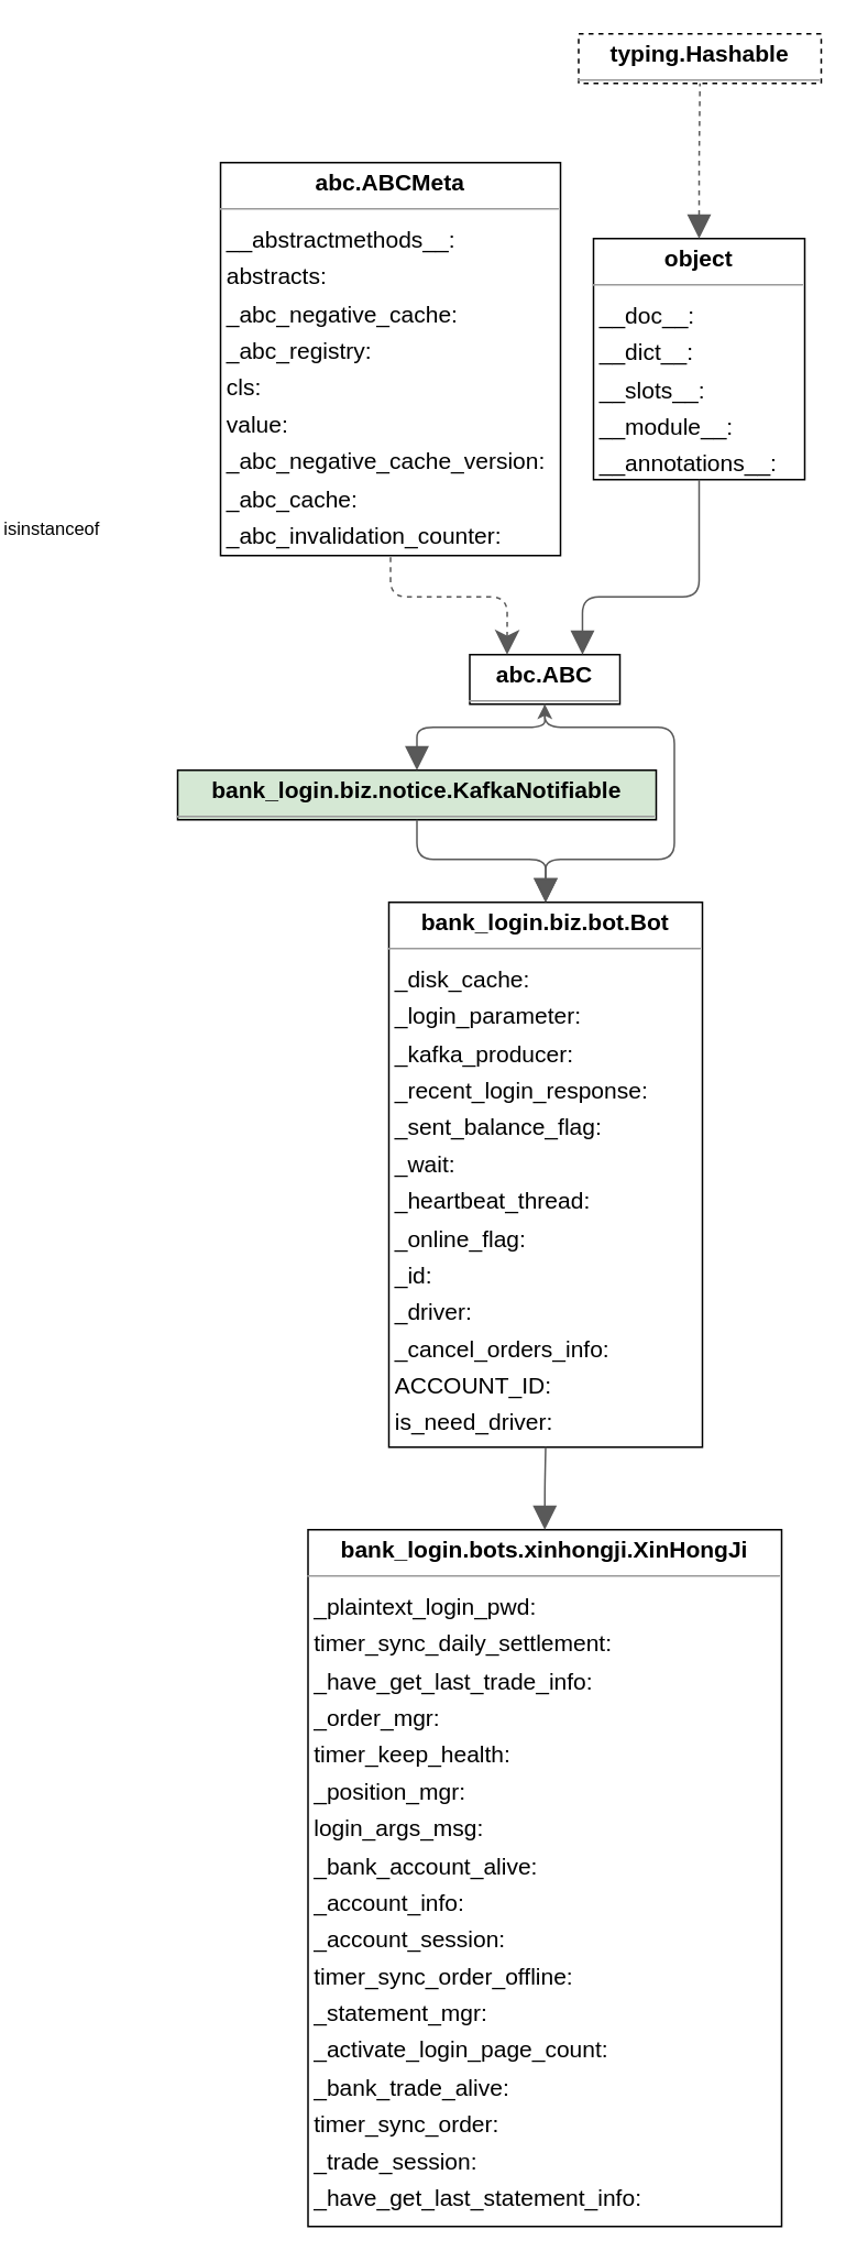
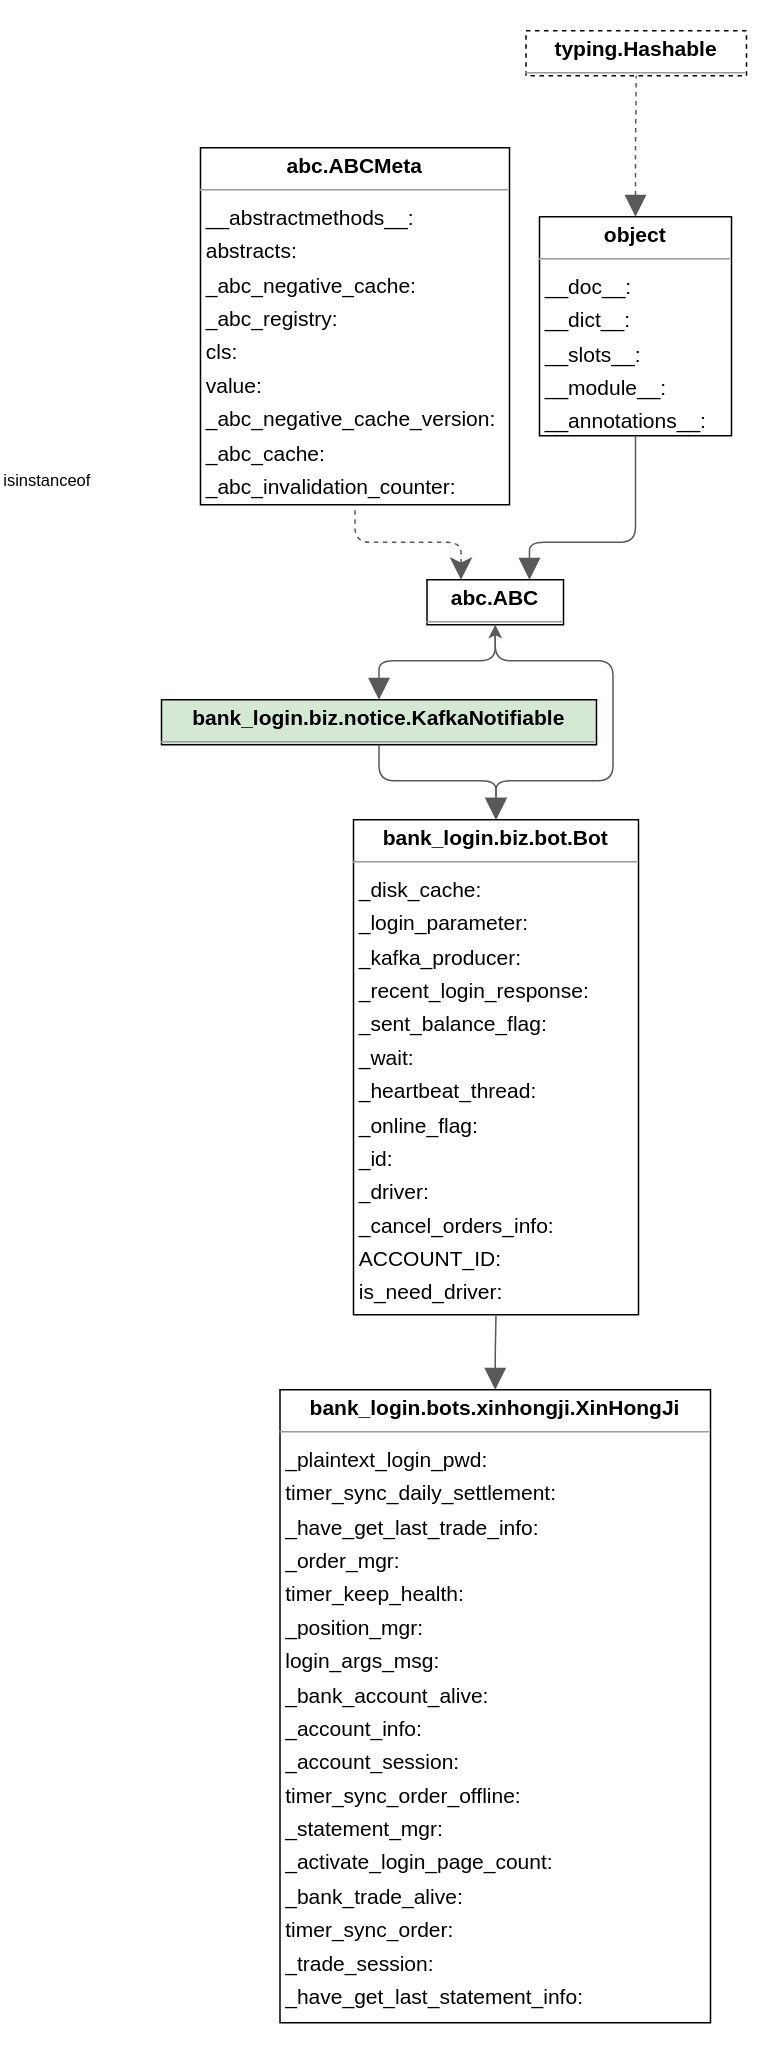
- <mxCell id="2" value="&lt;p style=&quot;margin:0px;margin-top:4px;text-align:center;&quot;&gt;&lt;b&gt;abc.ABC&lt;/b&gt;&lt;/p&gt;&lt;hr size=&quot;1&quot;/&gt;" style="verticalAlign=top;align=left;overflow=fill;fontSize=14;fontFamily=Helvetica;html=1;rounded=0;shadow=0;comic=0;labelBackgroundColor=none;strokeWidth=1;" parent="1" vertex="1"><mxGeometry x="197" y="396" width="91" height="30" as="geometry" /></mxCell>
+ <mxCell id="2" value="&lt;p style=&quot;margin:0px;margin-top:4px;text-align:center;&quot;&gt;&lt;b&gt;abc.ABC&lt;/b&gt;&lt;/p&gt;&lt;hr size=&quot;1&quot;/&gt;" style="verticalAlign=top;align=left;overflow=fill;fontSize=14;fontFamily=Helvetica;html=1;rounded=0;shadow=0;comic=0;labelBackgroundColor=none;strokeWidth=1;" parent="1" vertex="1"><mxGeometry x="197" y="386" width="91" height="30" as="geometry" /></mxCell>
